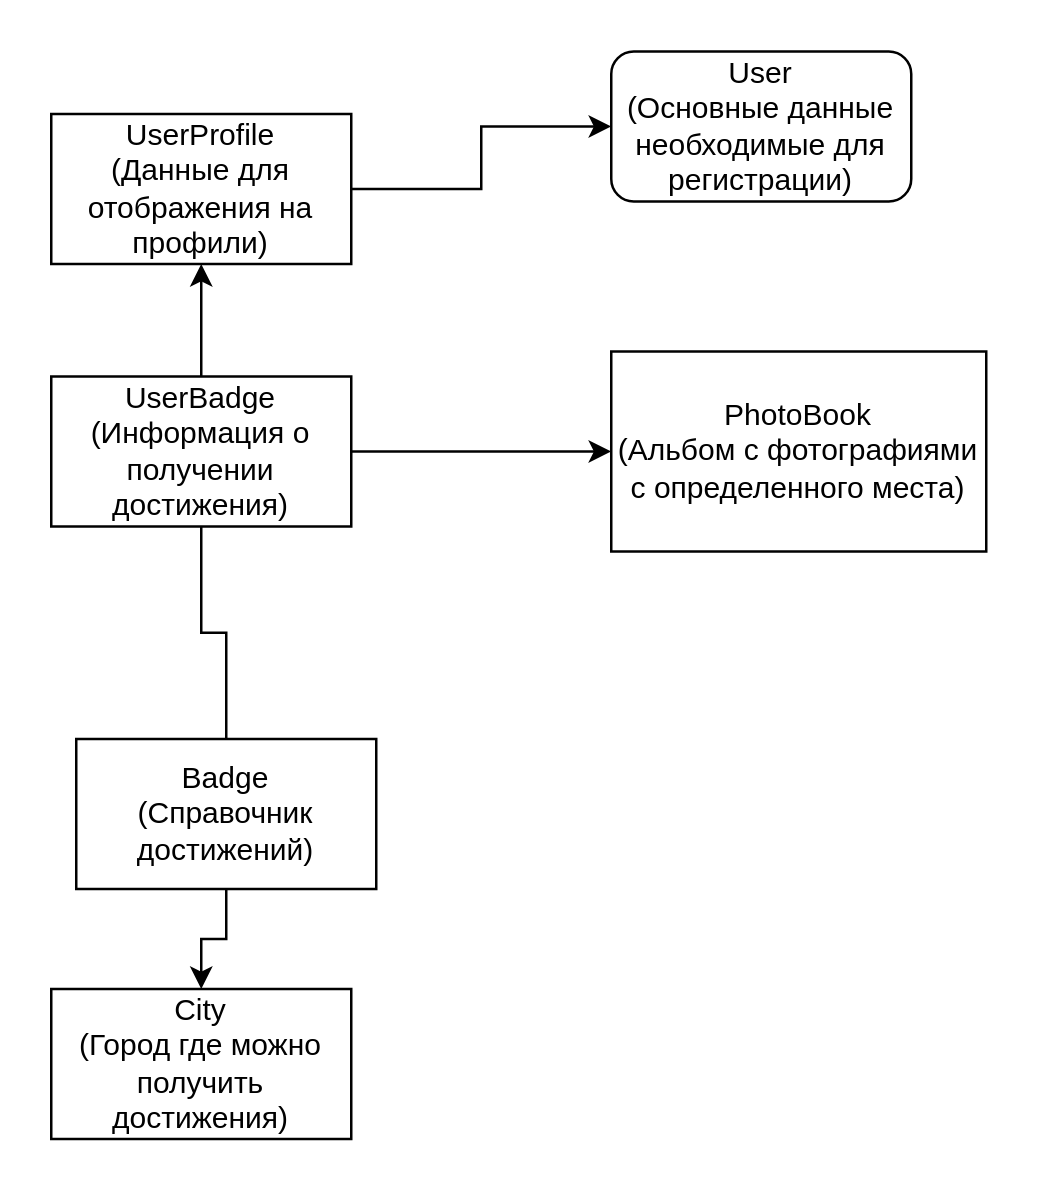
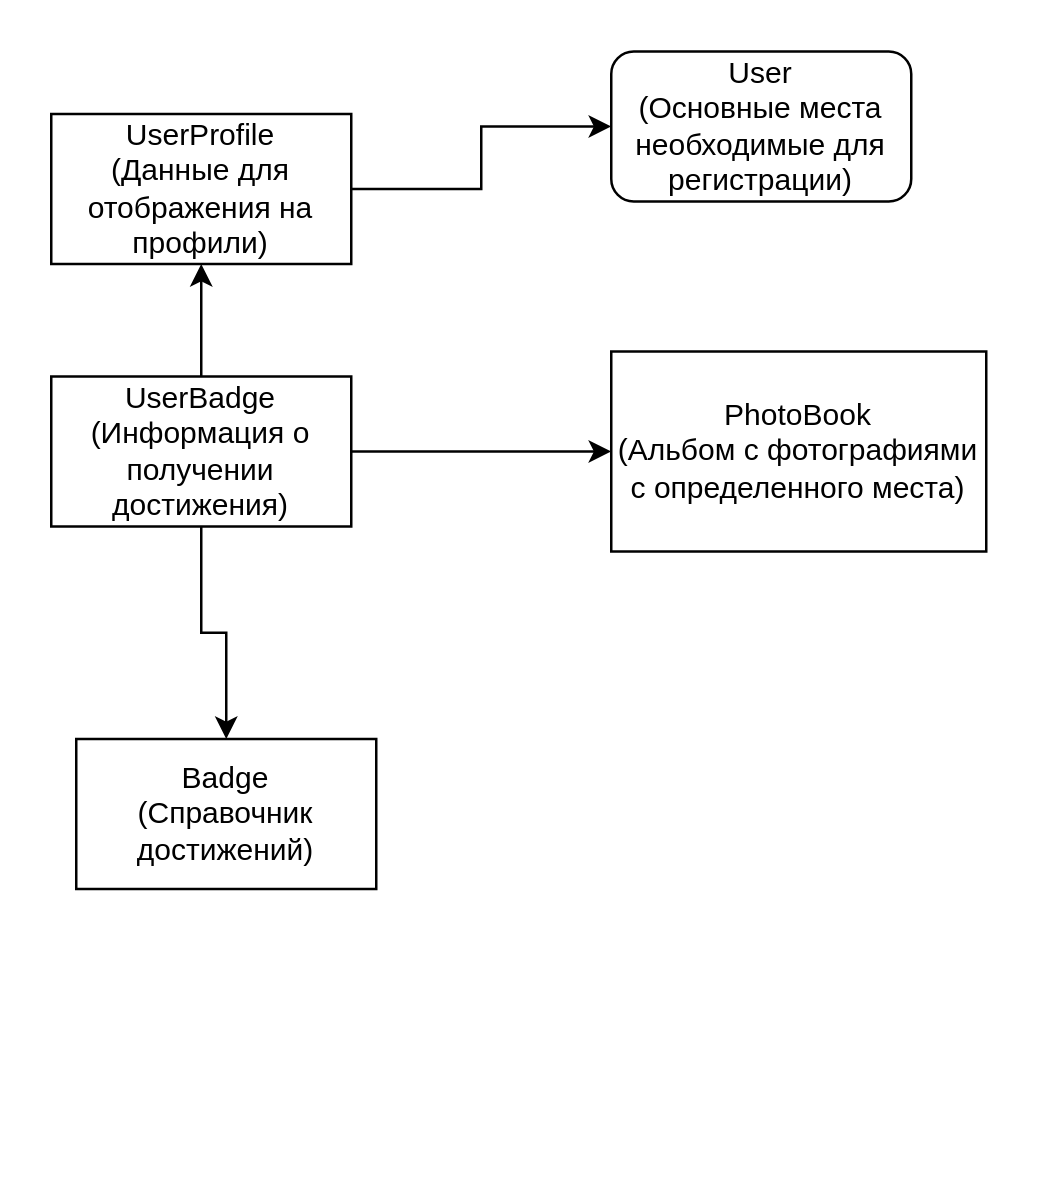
- <mxCell id="2" value="User&lt;br&gt;(Основные данные необходимые для регистрации)" style="rounded=1;whiteSpace=wrap;html=1;" vertex="1" parent="1"><mxGeometry x="244" y="20" width="120" height="60" as="geometry" /></mxCell>
+ <mxCell id="2" value="User&lt;br&gt;(Основные места необходимые для регистрации)" style="rounded=1;whiteSpace=wrap;html=1;" vertex="1" parent="1"><mxGeometry x="244" y="20" width="120" height="60" as="geometry" /></mxCell>
- <mxCell id="11" style="edgeStyle=orthogonalEdgeStyle;rounded=0;orthogonalLoop=1;jettySize=auto;html=1;endArrow=none;" edge="1" parent="1" source="12" target="4"><mxGeometry relative="1" as="geometry"><Array as="points" /></mxGeometry></mxCell>
+ <mxCell id="11" style="edgeStyle=orthogonalEdgeStyle;rounded=0;orthogonalLoop=1;jettySize=auto;html=1;" edge="1" parent="1" source="12" target="4"><mxGeometry relative="1" as="geometry"><Array as="points" /></mxGeometry></mxCell>
- <mxCell id="3" style="edgeStyle=orthogonalEdgeStyle;rounded=0;orthogonalLoop=1;jettySize=auto;html=1;" edge="1" parent="1" source="4" target="5"><mxGeometry relative="1" as="geometry" /></mxCell>
- <mxCell id="5" value="City&lt;br&gt;(Город где можно получить достижения)" style="whiteSpace=wrap;html=1;" vertex="1" parent="1"><mxGeometry x="20" y="395" width="120" height="60" as="geometry" /></mxCell>
